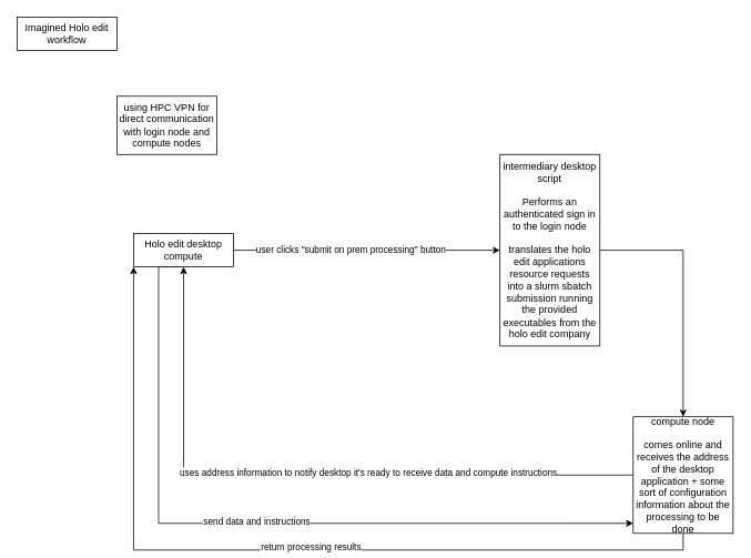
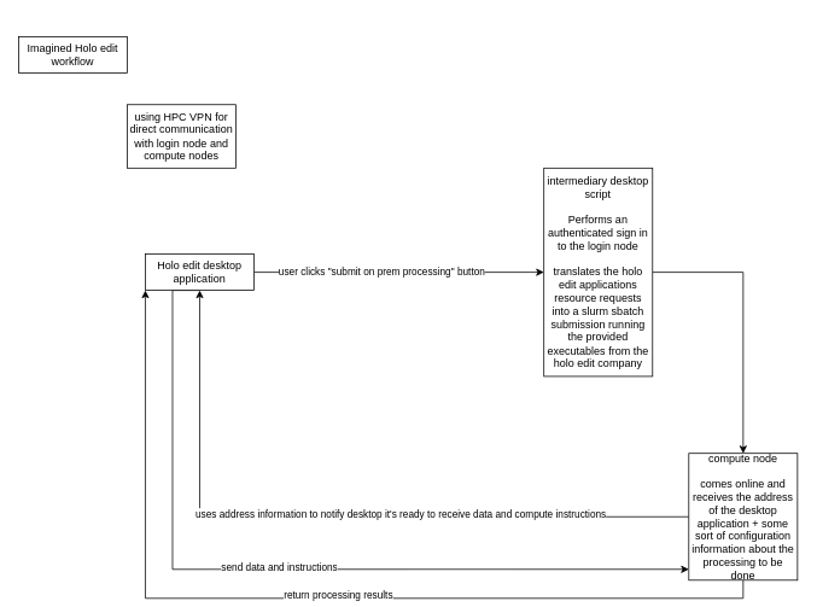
- <mxCell id="15" value="Imagined Holo edit workflow" style="rounded=0;whiteSpace=wrap;html=1;resizeHeight=1;fixedWidth=1;autosize=1;" vertex="1" parent="1"><mxGeometry x="20" y="20" width="120" height="40" as="geometry" /></mxCell>
+ <mxCell id="15" value="Imagined Holo edit workflow" style="rounded=0;whiteSpace=wrap;html=1;resizeHeight=1;fixedWidth=1;autosize=1;" vertex="1" parent="1"><mxGeometry x="20" y="40" width="120" height="40" as="geometry" /></mxCell>
- <mxCell id="6" value="Holo edit desktop compute" style="rounded=0;whiteSpace=wrap;html=1;resizeHeight=1;fixedWidth=1;autosize=1;" vertex="1" parent="1"><mxGeometry x="160" y="280" width="120" height="40" as="geometry" /></mxCell>
+ <mxCell id="6" value="Holo edit desktop application" style="rounded=0;whiteSpace=wrap;html=1;resizeHeight=1;fixedWidth=1;autosize=1;" vertex="1" parent="1"><mxGeometry x="160" y="280" width="120" height="40" as="geometry" /></mxCell>
